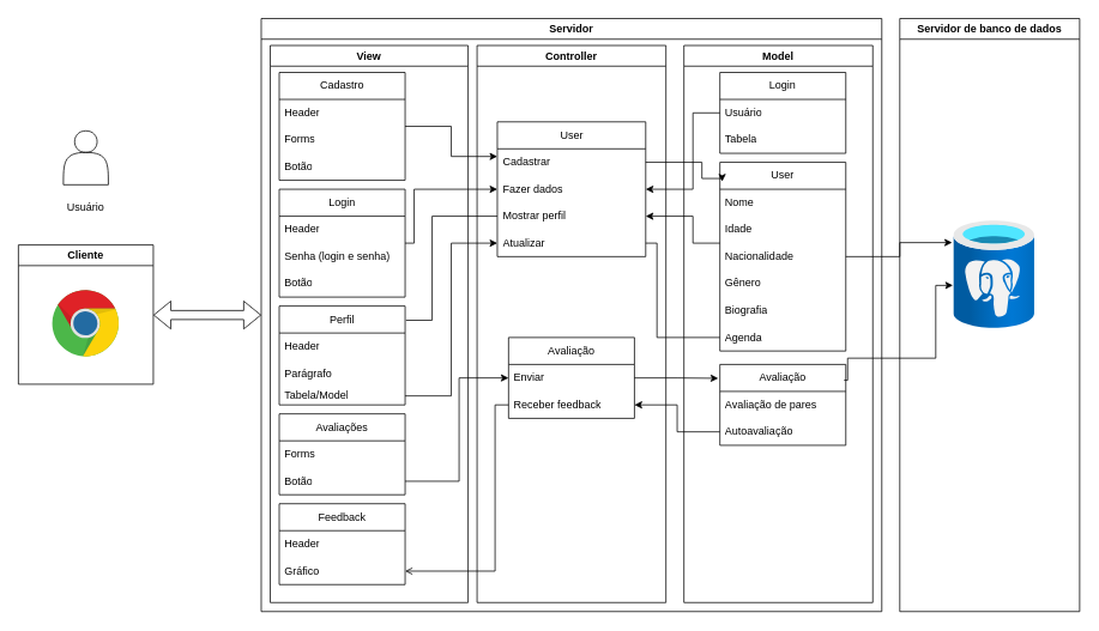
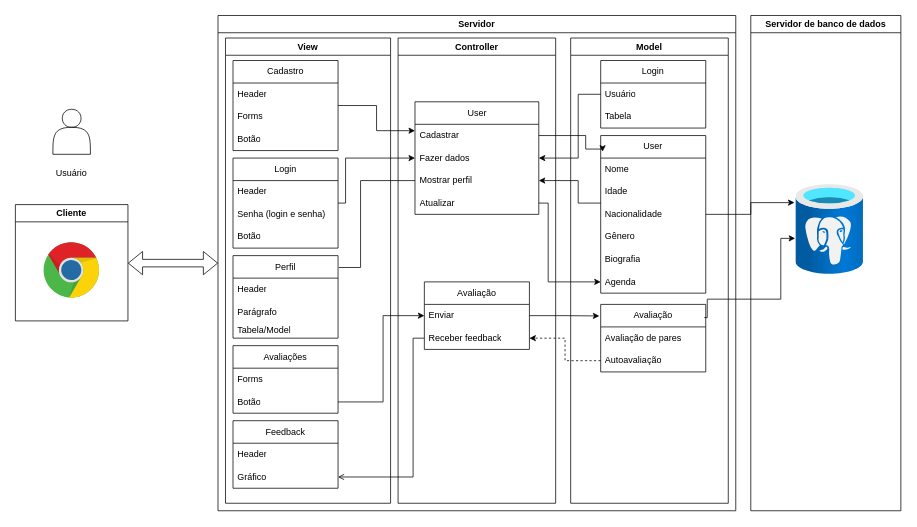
- <mxCell id="55" style="edgeStyle=orthogonalEdgeStyle;rounded=0;orthogonalLoop=1;jettySize=auto;html=1;entryX=0;entryY=0.5;entryDx=0;entryDy=0;endArrow=none;" edge="1" parent="3" source="28" target="39"><mxGeometry relative="1" as="geometry"><Array as="points"><mxPoint x="440" y="250" /><mxPoint x="440" y="355" /></Array></mxGeometry></mxCell>
+ <mxCell id="55" style="edgeStyle=orthogonalEdgeStyle;rounded=0;orthogonalLoop=1;jettySize=auto;html=1;entryX=0;entryY=0.5;entryDx=0;entryDy=0;" edge="1" parent="3" source="28" target="39"><mxGeometry relative="1" as="geometry"><Array as="points"><mxPoint x="440" y="250" /><mxPoint x="440" y="355" /></Array></mxGeometry></mxCell>
- <mxCell id="49" style="edgeStyle=orthogonalEdgeStyle;rounded=0;orthogonalLoop=1;jettySize=auto;html=1;entryX=0;entryY=0.5;entryDx=0;entryDy=0;" edge="1" parent="3" source="16" target="28"><mxGeometry relative="1" as="geometry" /></mxCell>
- <mxCell id="56" value="" style="edgeStyle=orthogonalEdgeStyle;rounded=0;orthogonalLoop=1;jettySize=auto;html=1;" edge="1" parent="3" source="42" target="31"><mxGeometry relative="1" as="geometry" /></mxCell>
+ <mxCell id="56" value="" style="edgeStyle=orthogonalEdgeStyle;rounded=0;orthogonalLoop=1;jettySize=auto;html=1;dashed=1;" edge="1" parent="3" source="42" target="31"><mxGeometry relative="1" as="geometry" /></mxCell>
